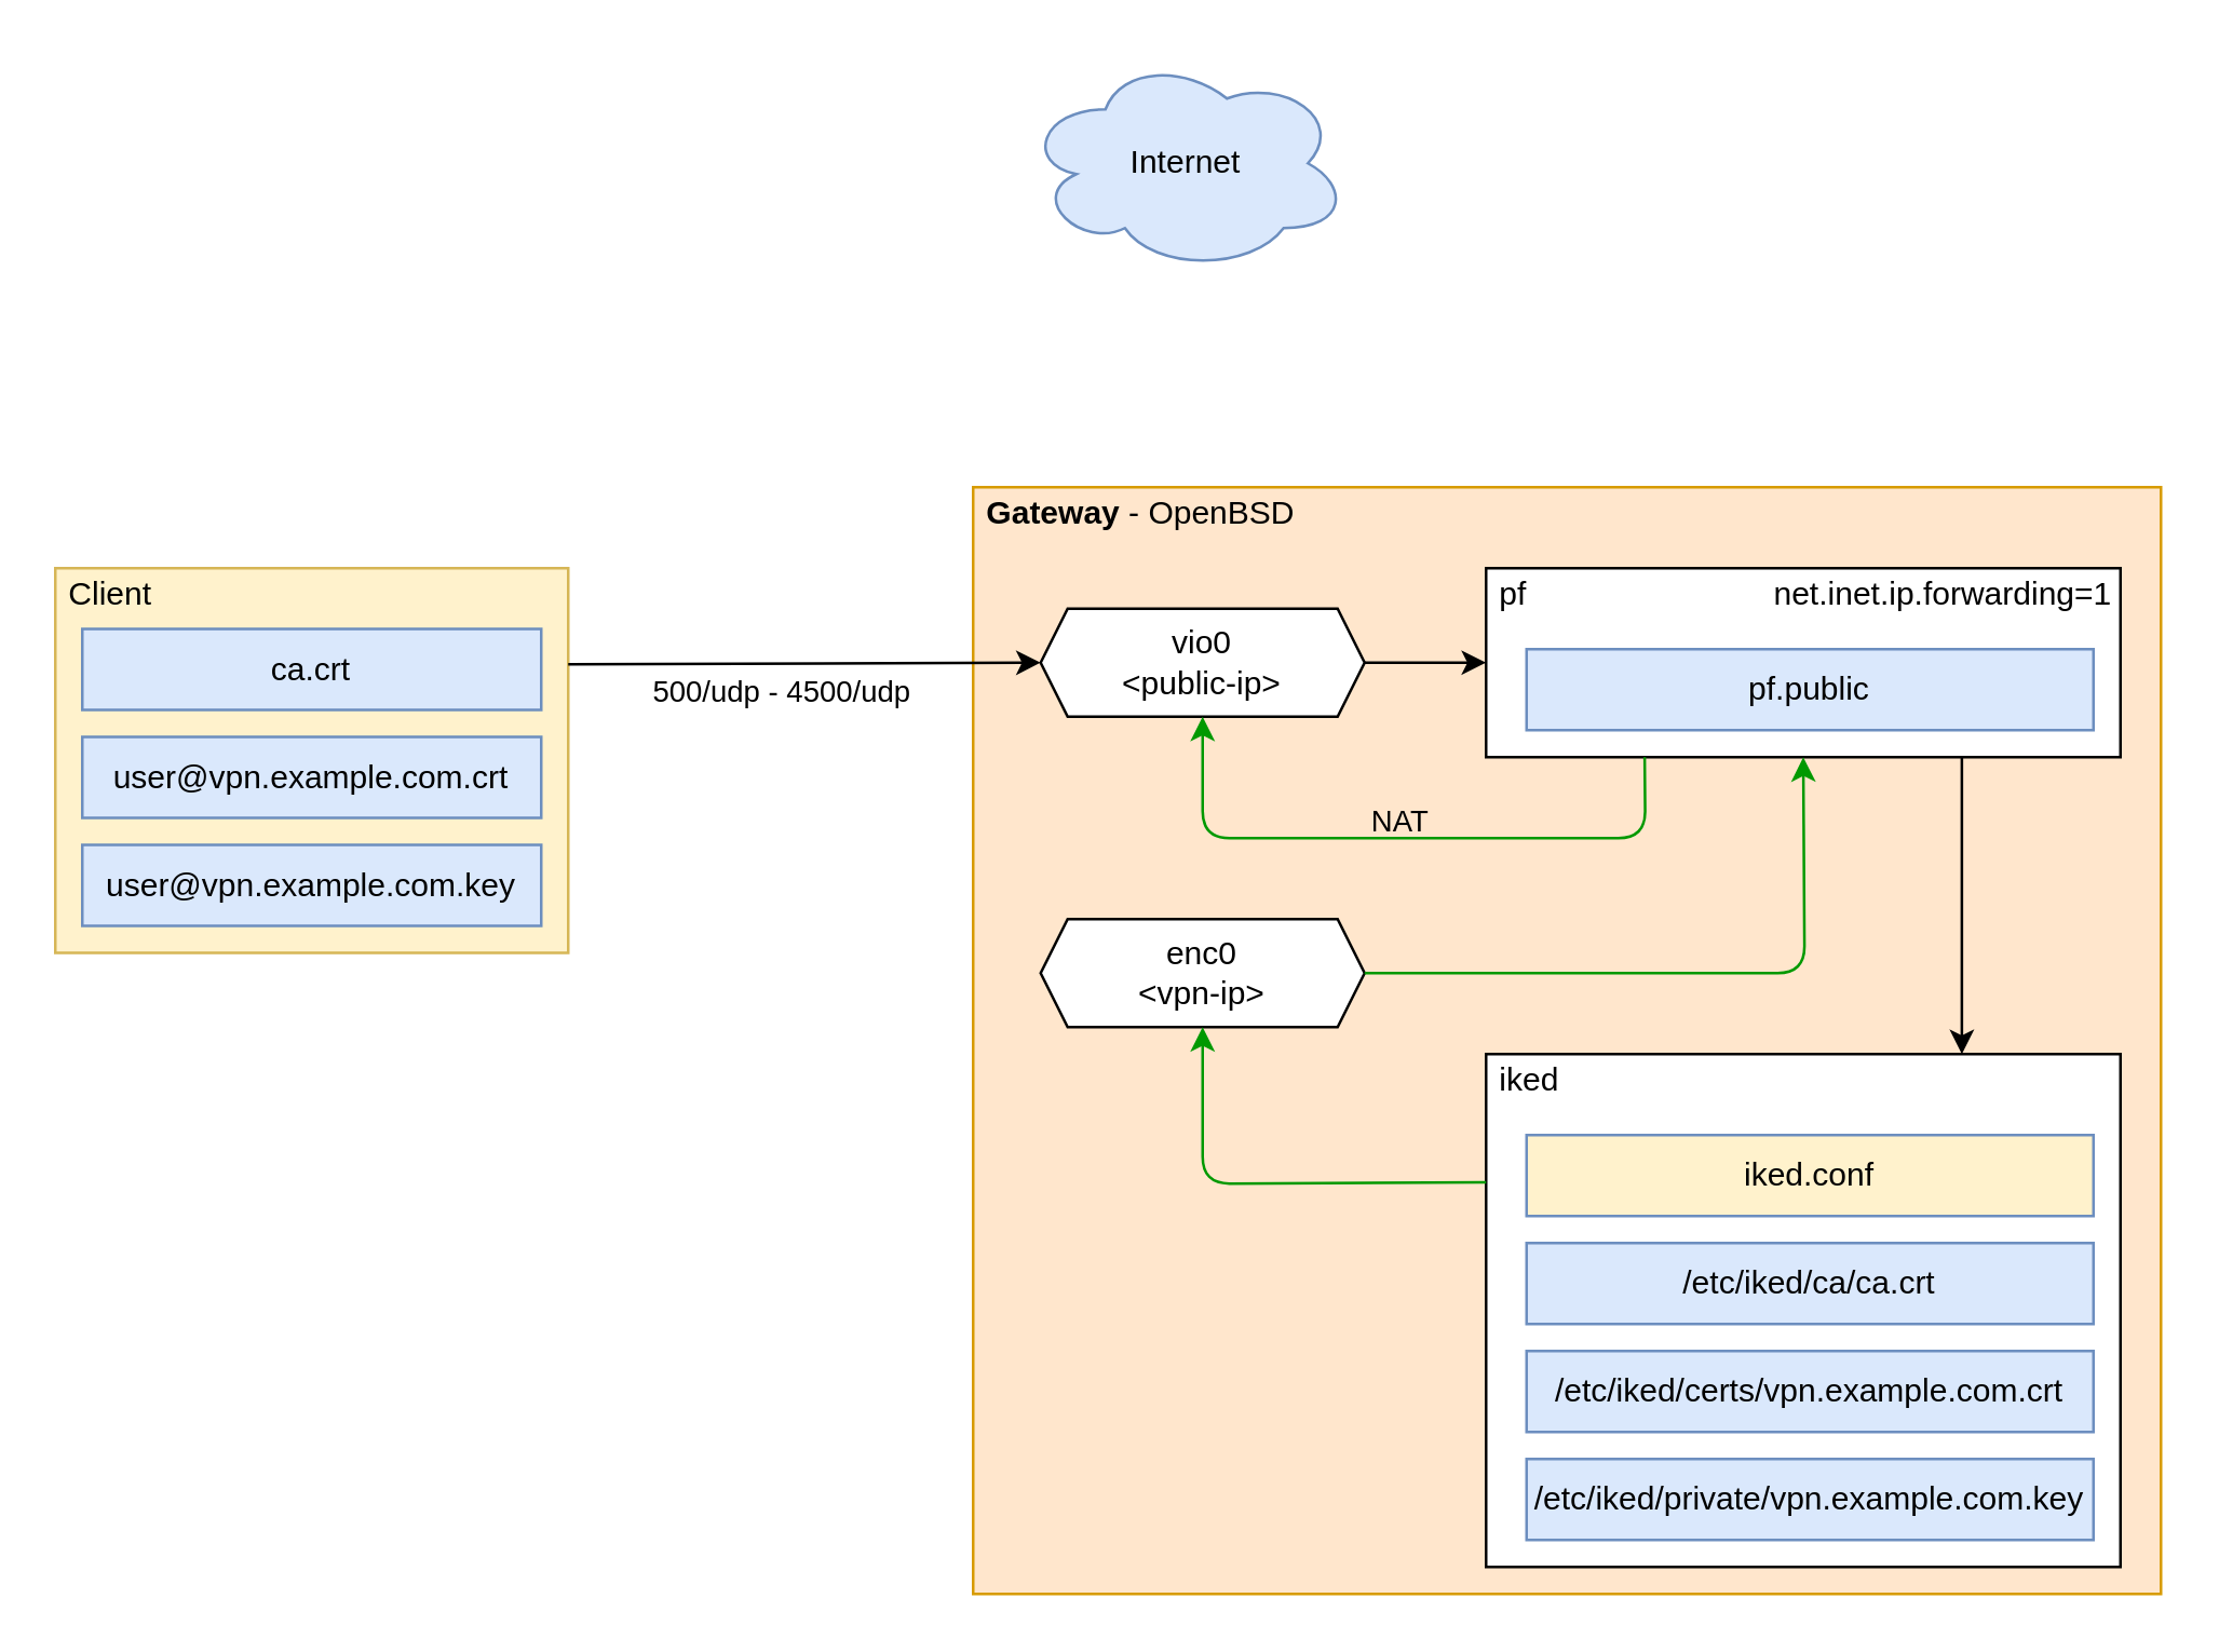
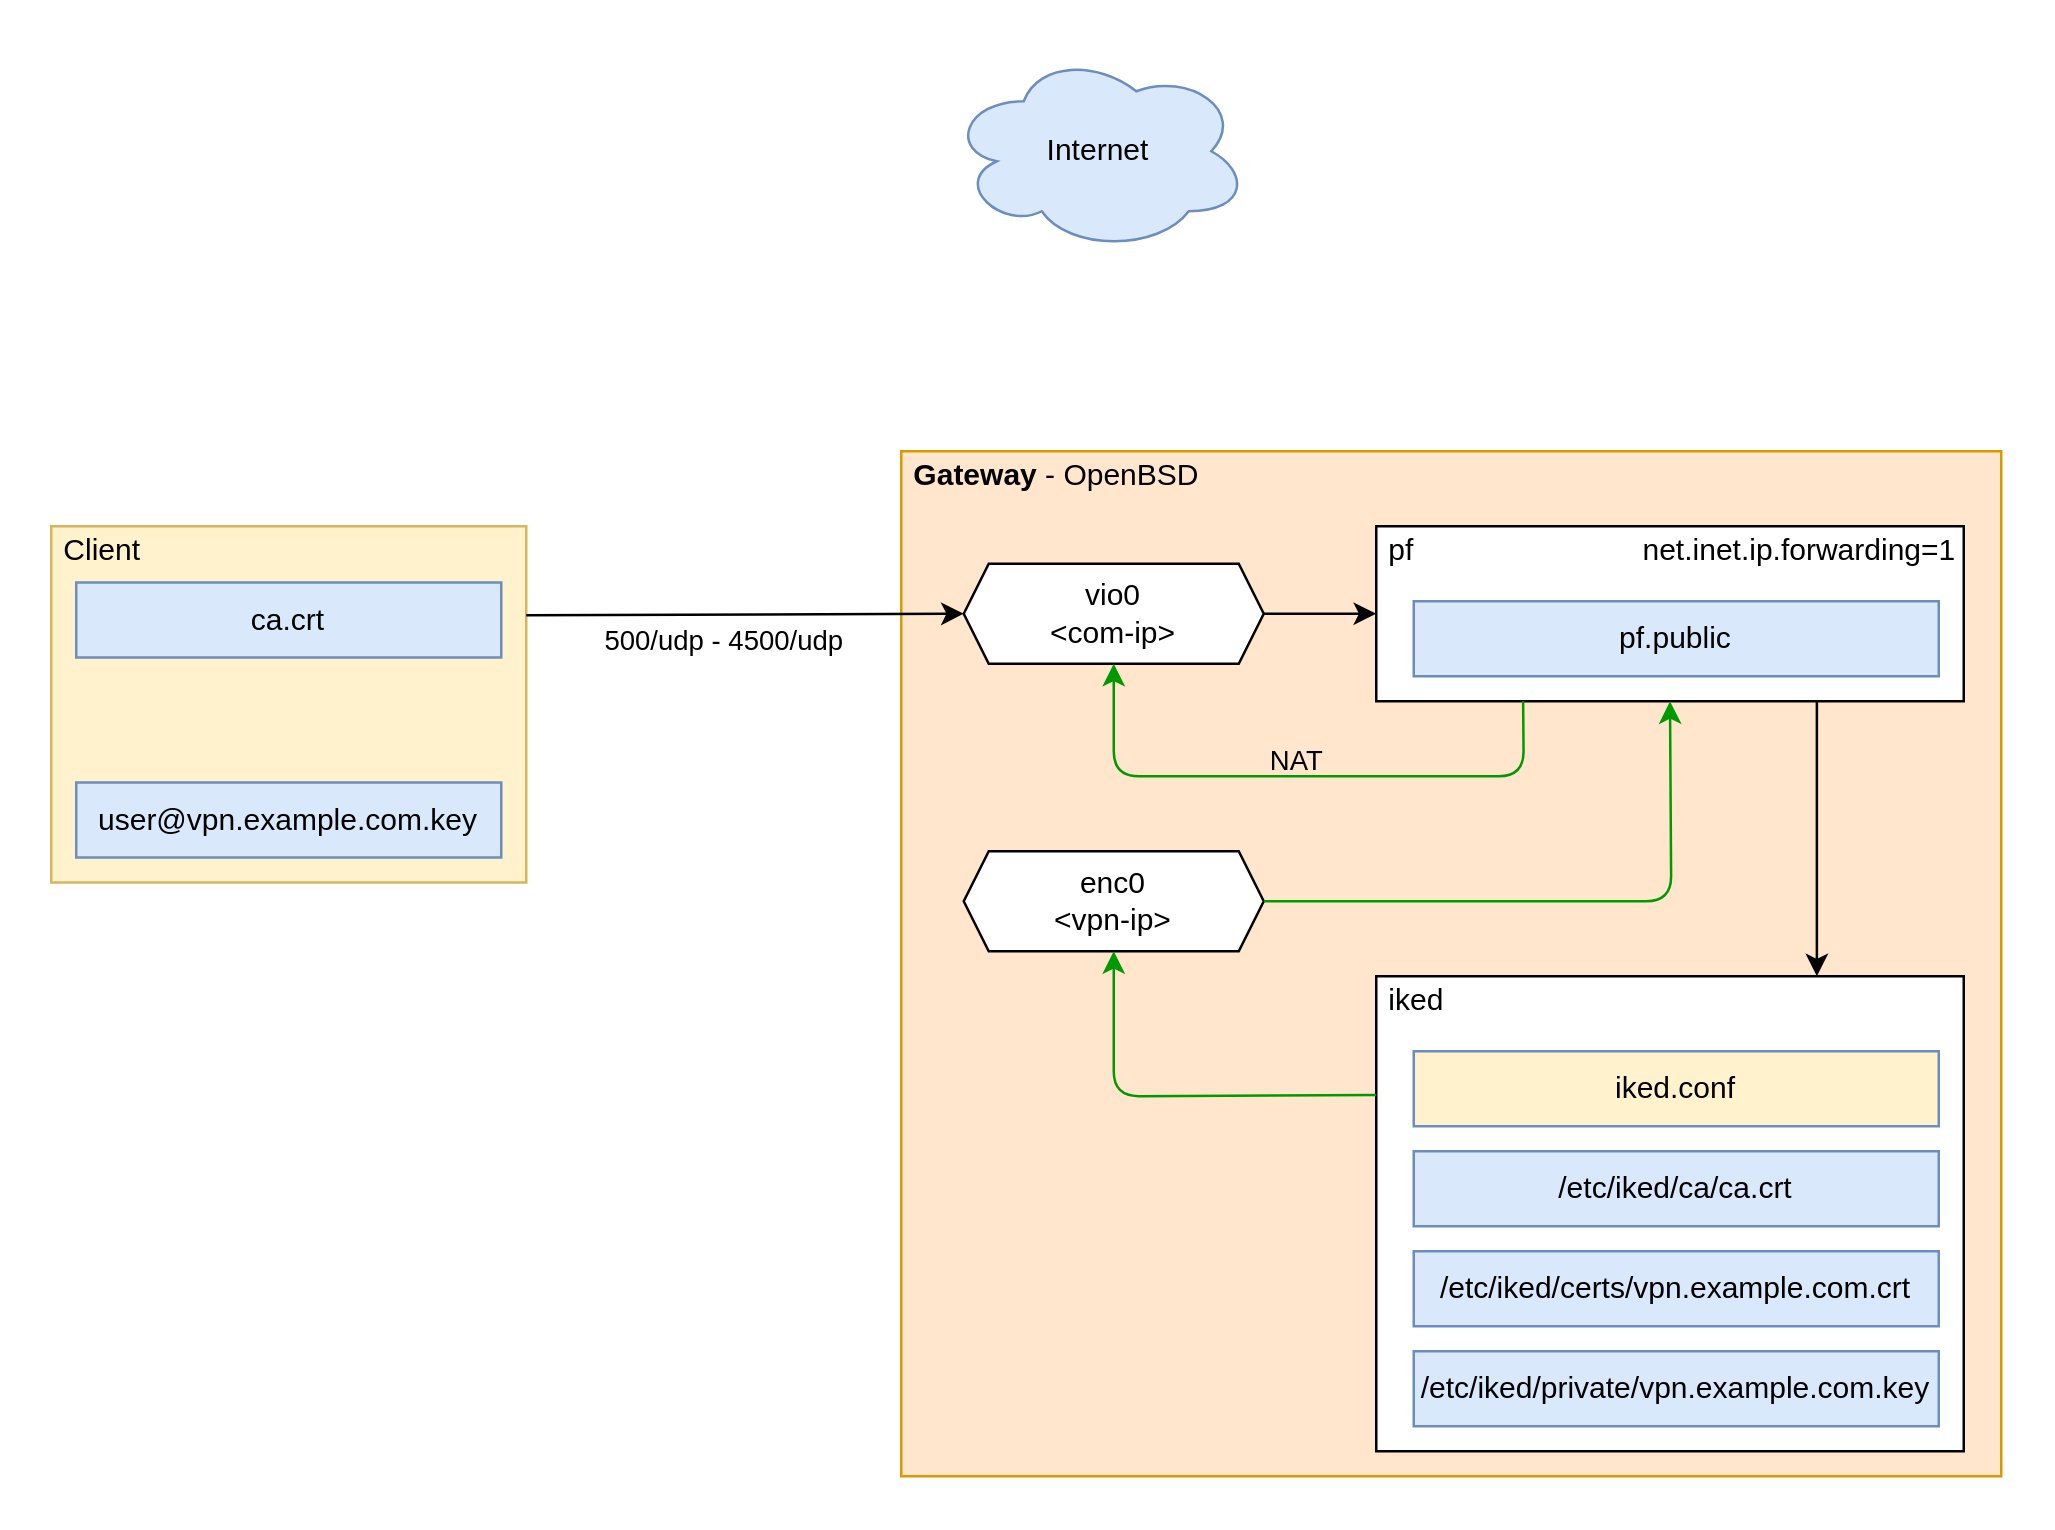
- <mxCell id="17" value="vio0&lt;br&gt;&amp;lt;public-ip&amp;gt;" style="shape=hexagon;perimeter=hexagonPerimeter2;whiteSpace=wrap;html=1;fixedSize=1;align=center;size=10;" vertex="1" parent="1"><mxGeometry x="385" y="225" width="120" height="40" as="geometry" /></mxCell>
+ <mxCell id="17" value="vio0&lt;br&gt;&amp;lt;com-ip&amp;gt;" style="shape=hexagon;perimeter=hexagonPerimeter2;whiteSpace=wrap;html=1;fixedSize=1;align=center;size=10;" vertex="1" parent="1"><mxGeometry x="385" y="225" width="120" height="40" as="geometry" /></mxCell>
- <mxCell id="27" value="user@vpn.example.com.crt" style="rounded=0;whiteSpace=wrap;html=1;align=center;fillColor=#dae8fc;strokeColor=#6c8ebf;" vertex="1" parent="1"><mxGeometry x="30" y="272.5" width="170" height="30" as="geometry" /></mxCell>
